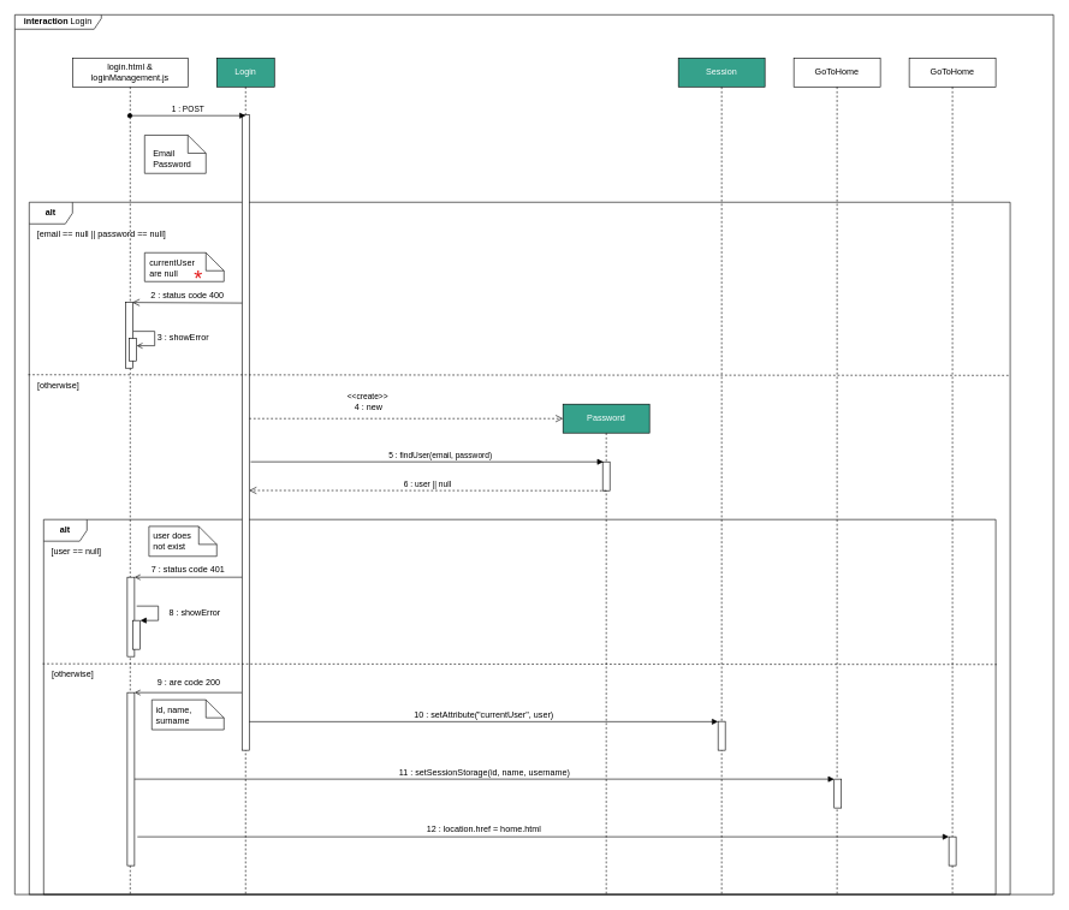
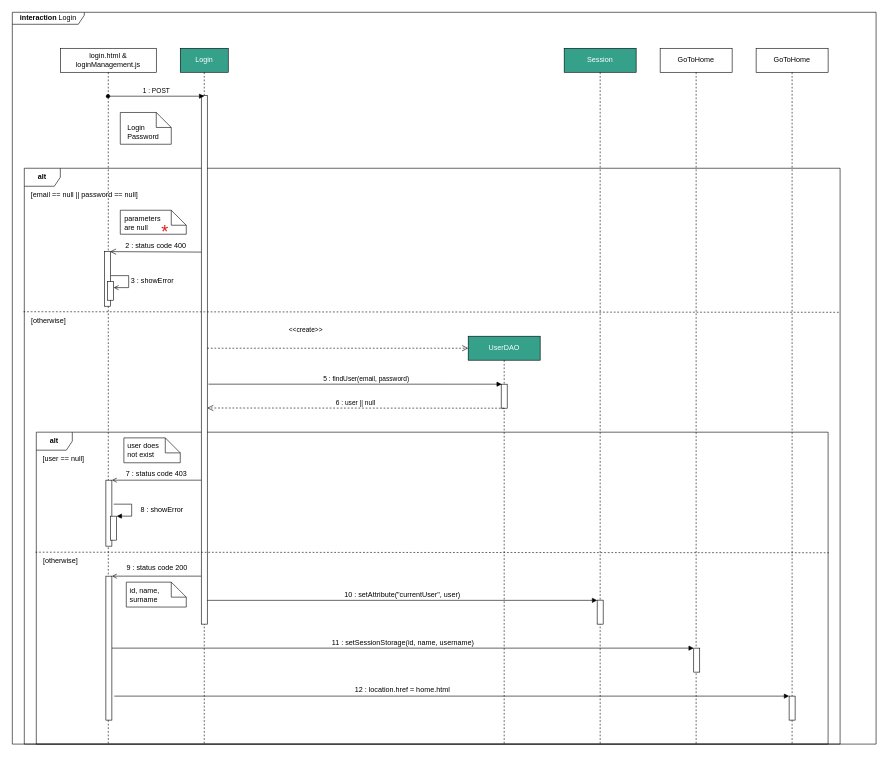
- <mxCell id="22" value="&lt;div style=&quot;&quot;&gt;Email&lt;/div&gt;&lt;div style=&quot;&quot;&gt;&lt;div style=&quot;&quot;&gt;&lt;div style=&quot;&quot;&gt;&lt;div style=&quot;&quot;&gt;&lt;div style=&quot;&quot;&gt;Password&lt;/div&gt;&lt;/div&gt;&lt;/div&gt;&lt;/div&gt;&lt;/div&gt;" style="text;html=1;align=left;verticalAlign=middle;resizable=0;points=[];autosize=1;strokeColor=none;fillColor=none;" parent="1" vertex="1"><mxGeometry x="210" y="198.5" width="80" height="40" as="geometry" /></mxCell>
+ <mxCell id="22" value="&lt;div style=&quot;&quot;&gt;Login&lt;/div&gt;&lt;div style=&quot;&quot;&gt;&lt;div style=&quot;&quot;&gt;&lt;div style=&quot;&quot;&gt;&lt;div style=&quot;&quot;&gt;&lt;div style=&quot;&quot;&gt;Password&lt;/div&gt;&lt;/div&gt;&lt;/div&gt;&lt;/div&gt;&lt;/div&gt;" style="text;html=1;align=left;verticalAlign=middle;resizable=0;points=[];autosize=1;strokeColor=none;fillColor=none;" parent="1" vertex="1"><mxGeometry x="210" y="198.5" width="80" height="40" as="geometry" /></mxCell>
- <mxCell id="36" value="&lt;div style=&quot;&quot;&gt;currentUser&amp;nbsp;&lt;/div&gt;&lt;div style=&quot;&quot;&gt;&lt;div style=&quot;&quot;&gt;&lt;div style=&quot;&quot;&gt;&lt;div style=&quot;&quot;&gt;&lt;div style=&quot;&quot;&gt;are null&lt;/div&gt;&lt;/div&gt;&lt;/div&gt;&lt;/div&gt;&lt;/div&gt;" style="text;html=1;align=left;verticalAlign=middle;resizable=0;points=[];autosize=1;strokeColor=none;fillColor=none;" vertex="1" parent="1"><mxGeometry x="205" y="350.5" width="90" height="40" as="geometry" /></mxCell>
+ <mxCell id="36" value="&lt;div style=&quot;&quot;&gt;parameters&amp;nbsp;&lt;/div&gt;&lt;div style=&quot;&quot;&gt;&lt;div style=&quot;&quot;&gt;&lt;div style=&quot;&quot;&gt;&lt;div style=&quot;&quot;&gt;&lt;div style=&quot;&quot;&gt;are null&lt;/div&gt;&lt;/div&gt;&lt;/div&gt;&lt;/div&gt;&lt;/div&gt;" style="text;html=1;align=left;verticalAlign=middle;resizable=0;points=[];autosize=1;strokeColor=none;fillColor=none;" vertex="1" parent="1"><mxGeometry x="205" y="350.5" width="90" height="40" as="geometry" /></mxCell>
- <mxCell id="28" value="4 : new" style="text;html=1;align=center;verticalAlign=middle;resizable=0;points=[];autosize=1;strokeColor=none;fillColor=none;" parent="1" vertex="1"><mxGeometry x="480" y="550" width="60" height="30" as="geometry" /></mxCell>
- <mxCell id="25" value="Password" style="shape=umlLifeline;perimeter=lifelinePerimeter;whiteSpace=wrap;html=1;container=1;collapsible=0;recursiveResize=0;outlineConnect=0;size=40;fillColor=#35A18B;fontColor=#FFFFFF;" parent="1" vertex="1"><mxGeometry x="780" y="560" width="120" height="680" as="geometry" /></mxCell>
+ <mxCell id="25" value="UserDAO" style="shape=umlLifeline;perimeter=lifelinePerimeter;whiteSpace=wrap;html=1;container=1;collapsible=0;recursiveResize=0;outlineConnect=0;size=40;fillColor=#35A18B;fontColor=#FFFFFF;" parent="1" vertex="1"><mxGeometry x="780" y="560" width="120" height="680" as="geometry" /></mxCell>
- <mxCell id="43" value="&lt;font color=&quot;#000000&quot;&gt;7 : status code 401&lt;/font&gt;" style="text;html=1;align=center;verticalAlign=middle;resizable=0;points=[];autosize=1;strokeColor=none;fillColor=none;fontSize=12;fontColor=#FFFFFF;" vertex="1" parent="1"><mxGeometry x="200" y="774" width="120" height="30" as="geometry" /></mxCell>
+ <mxCell id="43" value="&lt;font color=&quot;#000000&quot;&gt;7 : status code 403&lt;/font&gt;" style="text;html=1;align=center;verticalAlign=middle;resizable=0;points=[];autosize=1;strokeColor=none;fillColor=none;fontSize=12;fontColor=#FFFFFF;" vertex="1" parent="1"><mxGeometry x="200" y="774" width="120" height="30" as="geometry" /></mxCell>
- <mxCell id="44" value="&lt;font color=&quot;#000000&quot;&gt;9 : are code 200&lt;/font&gt;" style="text;html=1;align=center;verticalAlign=middle;resizable=0;points=[];autosize=1;strokeColor=none;fillColor=none;fontSize=12;fontColor=#FFFFFF;" vertex="1" parent="1"><mxGeometry x="201" y="932" width="120" height="30" as="geometry" /></mxCell>
+ <mxCell id="44" value="&lt;font color=&quot;#000000&quot;&gt;9 : status code 200&lt;/font&gt;" style="text;html=1;align=center;verticalAlign=middle;resizable=0;points=[];autosize=1;strokeColor=none;fillColor=none;fontSize=12;fontColor=#FFFFFF;" vertex="1" parent="1"><mxGeometry x="201" y="932" width="120" height="30" as="geometry" /></mxCell>
